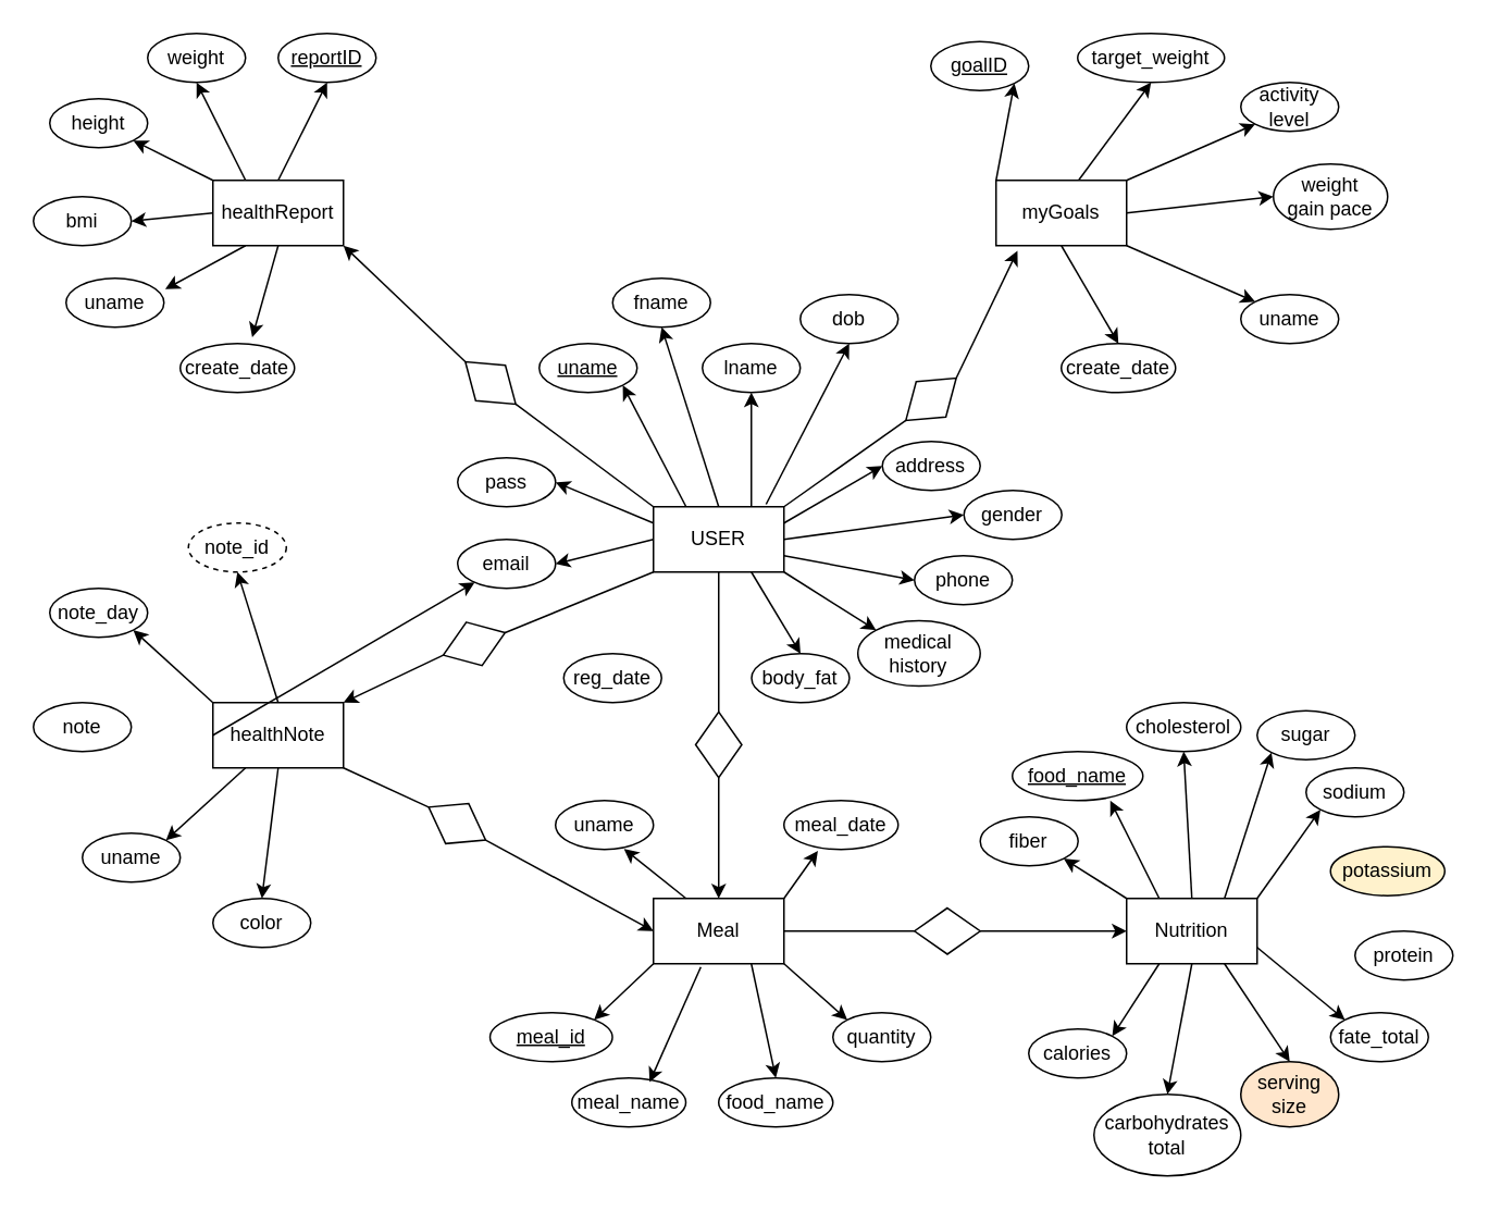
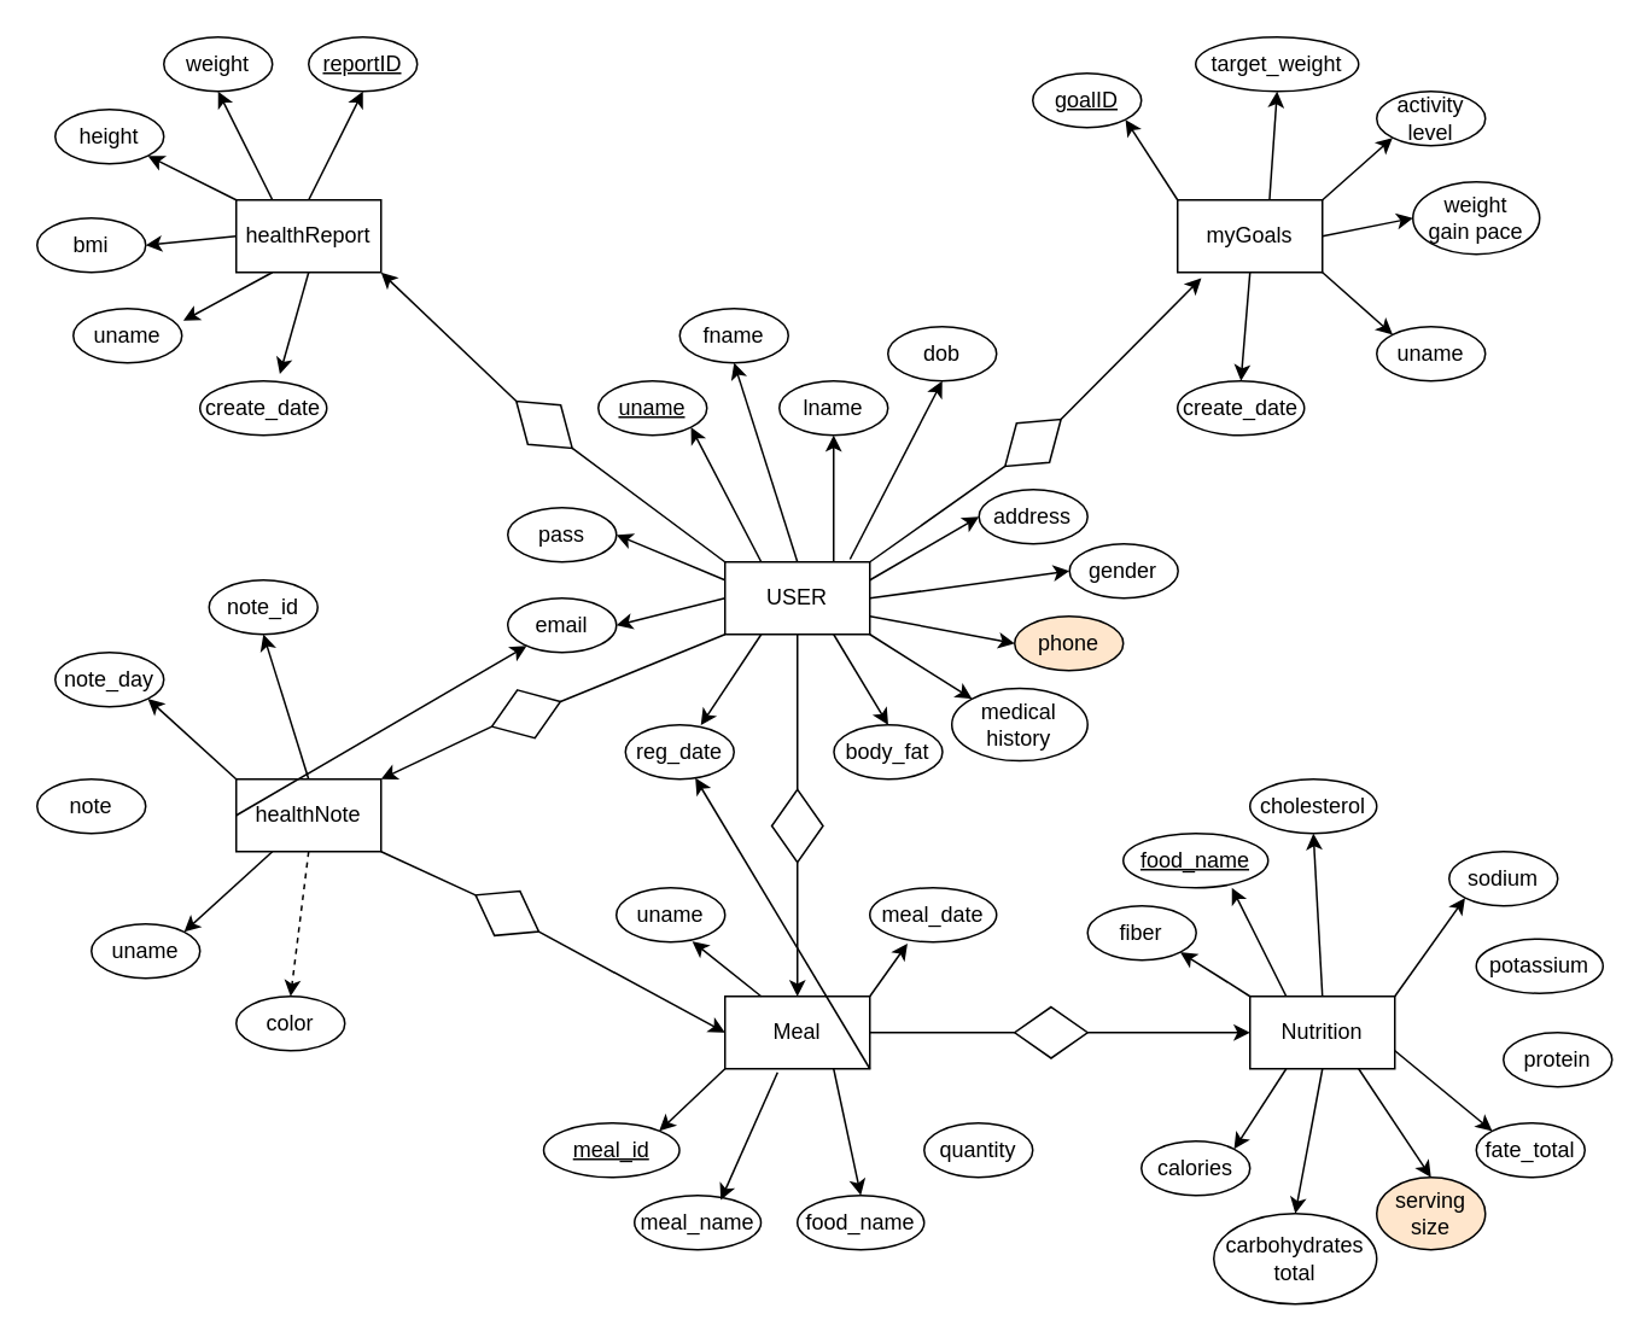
- <mxCell id="48" value="&lt;u&gt;goalID&lt;/u&gt;" style="ellipse;whiteSpace=wrap;html=1;" vertex="1" parent="1"><mxGeometry x="570" y="25" width="60" height="30" as="geometry" /></mxCell>
+ <mxCell id="48" value="&lt;u&gt;goalID&lt;/u&gt;" style="ellipse;whiteSpace=wrap;html=1;" vertex="1" parent="1"><mxGeometry x="570" y="40" width="60" height="30" as="geometry" /></mxCell>
- <mxCell id="3" value="myGoals" style="rounded=0;whiteSpace=wrap;html=1;" vertex="1" parent="1"><mxGeometry x="610" y="110" width="80" height="40" as="geometry" /></mxCell>
+ <mxCell id="3" value="myGoals" style="rounded=0;whiteSpace=wrap;html=1;" vertex="1" parent="1"><mxGeometry x="650" y="110" width="80" height="40" as="geometry" /></mxCell>
- <mxCell id="67" value="note_id" style="ellipse;whiteSpace=wrap;html=1;dashed=1;" vertex="1" parent="1"><mxGeometry x="115" y="320" width="60" height="30" as="geometry" /></mxCell>
+ <mxCell id="67" value="note_id" style="ellipse;whiteSpace=wrap;html=1;" vertex="1" parent="1"><mxGeometry x="115" y="320" width="60" height="30" as="geometry" /></mxCell>
- <mxCell id="95" value="phone" style="ellipse;whiteSpace=wrap;html=1;" vertex="1" parent="1"><mxGeometry x="560" y="340" width="60" height="30" as="geometry" /></mxCell>
+ <mxCell id="95" value="phone" style="ellipse;whiteSpace=wrap;html=1;fillColor=#ffe6cc;" vertex="1" parent="1"><mxGeometry x="560" y="340" width="60" height="30" as="geometry" /></mxCell>
+ <mxCell id="115" value="" style="endArrow=classic;html=1;rounded=0;entryX=0.694;entryY=0.008;entryDx=0;entryDy=0;entryPerimeter=0;exitX=0.25;exitY=1;exitDx=0;exitDy=0;" edge="1" parent="1" source="4" target="103"><mxGeometry width="50" height="50" relative="1" as="geometry"><mxPoint x="730" y="385" as="sourcePoint" /><mxPoint x="780" y="335" as="targetPoint" /></mxGeometry></mxCell>
- <mxCell id="87" value="sugar" style="ellipse;whiteSpace=wrap;html=1;" vertex="1" parent="1"><mxGeometry x="770" y="435" width="60" height="30" as="geometry" /></mxCell>
- <mxCell id="68" value="" style="endArrow=classic;html=1;rounded=0;exitX=0.5;exitY=1;exitDx=0;exitDy=0;entryX=0.5;entryY=0;entryDx=0;entryDy=0;" edge="1" parent="1" source="6" target="63"><mxGeometry width="50" height="50" relative="1" as="geometry"><mxPoint x="490" y="130" as="sourcePoint" /><mxPoint x="540" y="410" as="targetPoint" /></mxGeometry></mxCell>
+ <mxCell id="68" value="" style="endArrow=classic;html=1;rounded=0;exitX=0.5;exitY=1;exitDx=0;exitDy=0;entryX=0.5;entryY=0;entryDx=0;entryDy=0;dashed=1;" edge="1" parent="1" source="6" target="63"><mxGeometry width="50" height="50" relative="1" as="geometry"><mxPoint x="490" y="130" as="sourcePoint" /><mxPoint x="540" y="410" as="targetPoint" /></mxGeometry></mxCell>
- <mxCell id="91" value="" style="endArrow=classic;html=1;rounded=0;entryX=0;entryY=1;entryDx=0;entryDy=0;exitX=0.75;exitY=0;exitDx=0;exitDy=0;" edge="1" parent="1" source="7" target="87"><mxGeometry width="50" height="50" relative="1" as="geometry"><mxPoint x="690.3" y="305" as="sourcePoint" /><mxPoint x="740.3" y="255" as="targetPoint" /></mxGeometry></mxCell>
- <mxCell id="80" value="potassium" style="ellipse;whiteSpace=wrap;html=1;fillColor=#fff2cc;" vertex="1" parent="1"><mxGeometry x="815" y="518.29" width="70" height="30" as="geometry" /></mxCell>
+ <mxCell id="80" value="potassium" style="ellipse;whiteSpace=wrap;html=1;" vertex="1" parent="1"><mxGeometry x="815" y="518.29" width="70" height="30" as="geometry" /></mxCell>
- <mxCell id="77" value="" style="endArrow=classic;html=1;rounded=0;entryX=0;entryY=0;entryDx=0;entryDy=0;exitX=1;exitY=1;exitDx=0;exitDy=0;" edge="1" parent="1" source="5" target="42"><mxGeometry width="50" height="50" relative="1" as="geometry"><mxPoint x="600" y="710" as="sourcePoint" /><mxPoint x="650" y="660" as="targetPoint" /></mxGeometry></mxCell>
+ <mxCell id="77" value="" style="endArrow=classic;html=1;rounded=0;exitX=1;exitY=1;exitDx=0;exitDy=0;" edge="1" parent="1" source="5" target="103"><mxGeometry width="50" height="50" relative="1" as="geometry"><mxPoint x="600" y="710" as="sourcePoint" /><mxPoint x="650" y="660" as="targetPoint" /></mxGeometry></mxCell>
